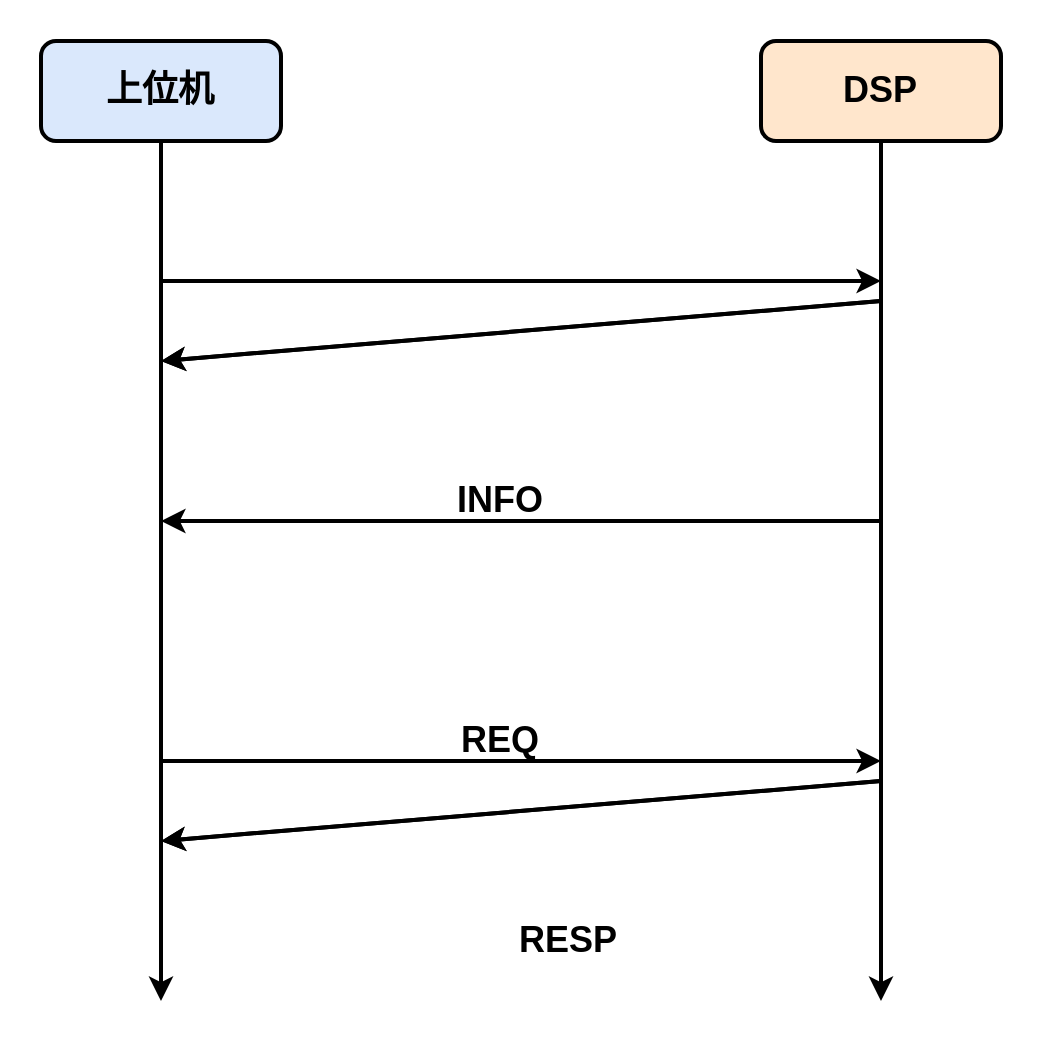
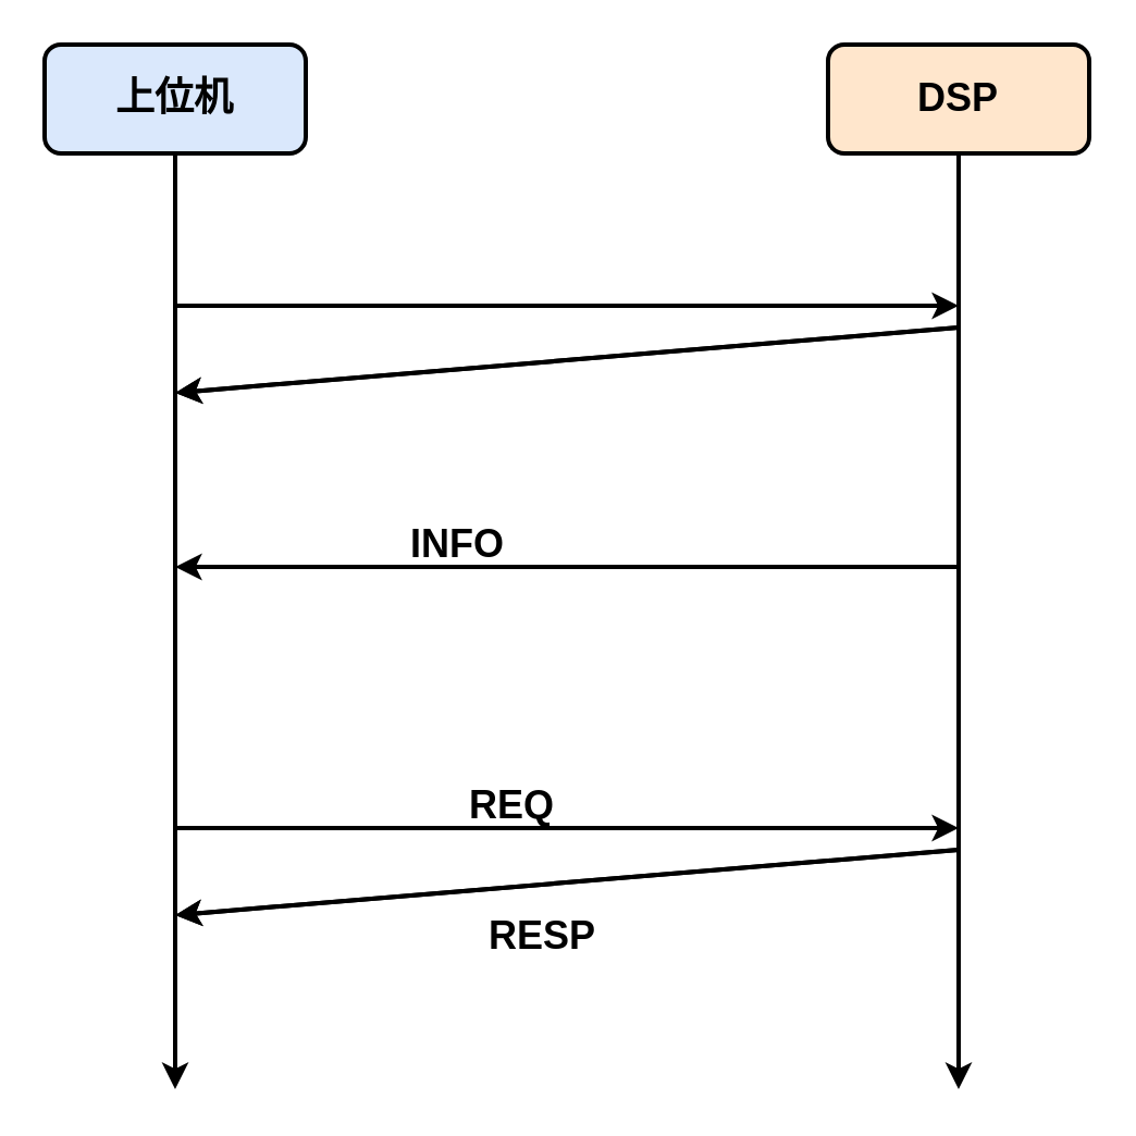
- <mxCell id="10" value="INFO" style="text;html=1;strokeColor=none;fillColor=none;align=center;verticalAlign=middle;whiteSpace=wrap;rounded=0;fontSize=18;fontStyle=1" parent="1" vertex="1"><mxGeometry x="190" y="240" width="120" height="20" as="geometry" /></mxCell>
+ <mxCell id="10" value="INFO" style="text;html=1;strokeColor=none;fillColor=none;align=center;verticalAlign=middle;whiteSpace=wrap;rounded=0;fontSize=18;fontStyle=1" parent="1" vertex="1"><mxGeometry x="150" y="240" width="120" height="20" as="geometry" /></mxCell>
- <mxCell id="12" value="REQ" style="text;html=1;strokeColor=none;fillColor=none;align=center;verticalAlign=middle;whiteSpace=wrap;rounded=0;fontSize=18;fontStyle=1" parent="1" vertex="1"><mxGeometry x="190" y="360" width="120" height="20" as="geometry" /></mxCell>
+ <mxCell id="12" value="REQ" style="text;html=1;strokeColor=none;fillColor=none;align=center;verticalAlign=middle;whiteSpace=wrap;rounded=0;fontSize=18;fontStyle=1" parent="1" vertex="1"><mxGeometry x="175" y="360" width="120" height="20" as="geometry" /></mxCell>
- <mxCell id="14" value="RESP" style="text;html=1;strokeColor=none;fillColor=none;align=center;verticalAlign=middle;whiteSpace=wrap;rounded=0;fontSize=18;fontStyle=1" parent="1" vertex="1"><mxGeometry x="224" y="460" width="120" height="20" as="geometry" /></mxCell>
+ <mxCell id="14" value="RESP" style="text;html=1;strokeColor=none;fillColor=none;align=center;verticalAlign=middle;whiteSpace=wrap;rounded=0;fontSize=18;fontStyle=1" parent="1" vertex="1"><mxGeometry x="189" y="420" width="120" height="20" as="geometry" /></mxCell>
